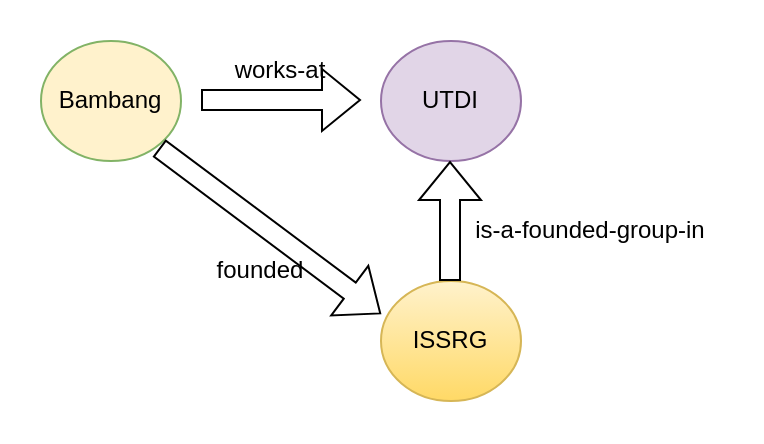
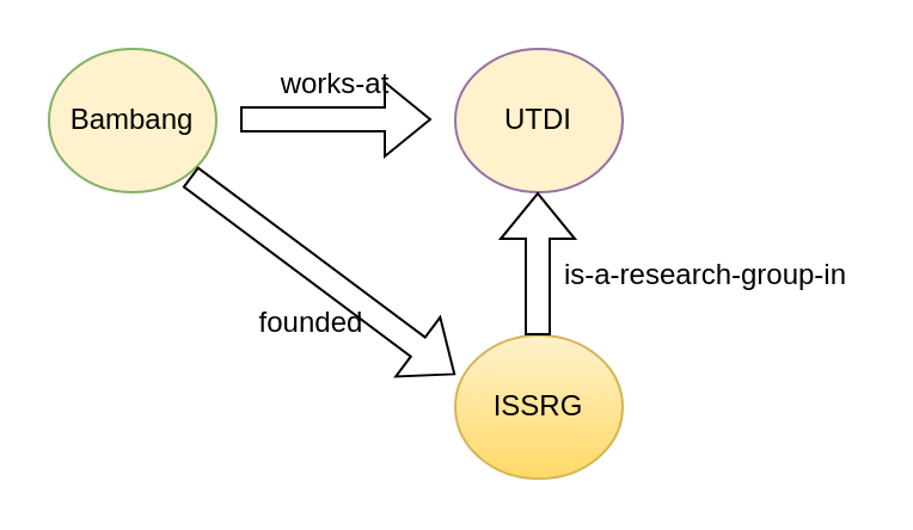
- <mxCell id="3" value="UTDI" style="ellipse;whiteSpace=wrap;html=1;fillColor=#e1d5e7;strokeColor=#9673a6;" vertex="1" parent="1"><mxGeometry x="190" y="20" width="70" height="60" as="geometry" /></mxCell>
+ <mxCell id="3" value="UTDI" style="ellipse;whiteSpace=wrap;html=1;fillColor=#fff2cc;strokeColor=#9673a6;" vertex="1" parent="1"><mxGeometry x="190" y="20" width="70" height="60" as="geometry" /></mxCell>
- <mxCell id="6" value="is-a-founded-group-in" style="text;html=1;strokeColor=none;fillColor=none;align=center;verticalAlign=middle;whiteSpace=wrap;rounded=0;" vertex="1" parent="1"><mxGeometry x="230" y="100" width="130" height="30" as="geometry" /></mxCell>
+ <mxCell id="6" value="is-a-research-group-in" style="text;html=1;strokeColor=none;fillColor=none;align=center;verticalAlign=middle;whiteSpace=wrap;rounded=0;" vertex="1" parent="1"><mxGeometry x="230" y="100" width="130" height="30" as="geometry" /></mxCell>
